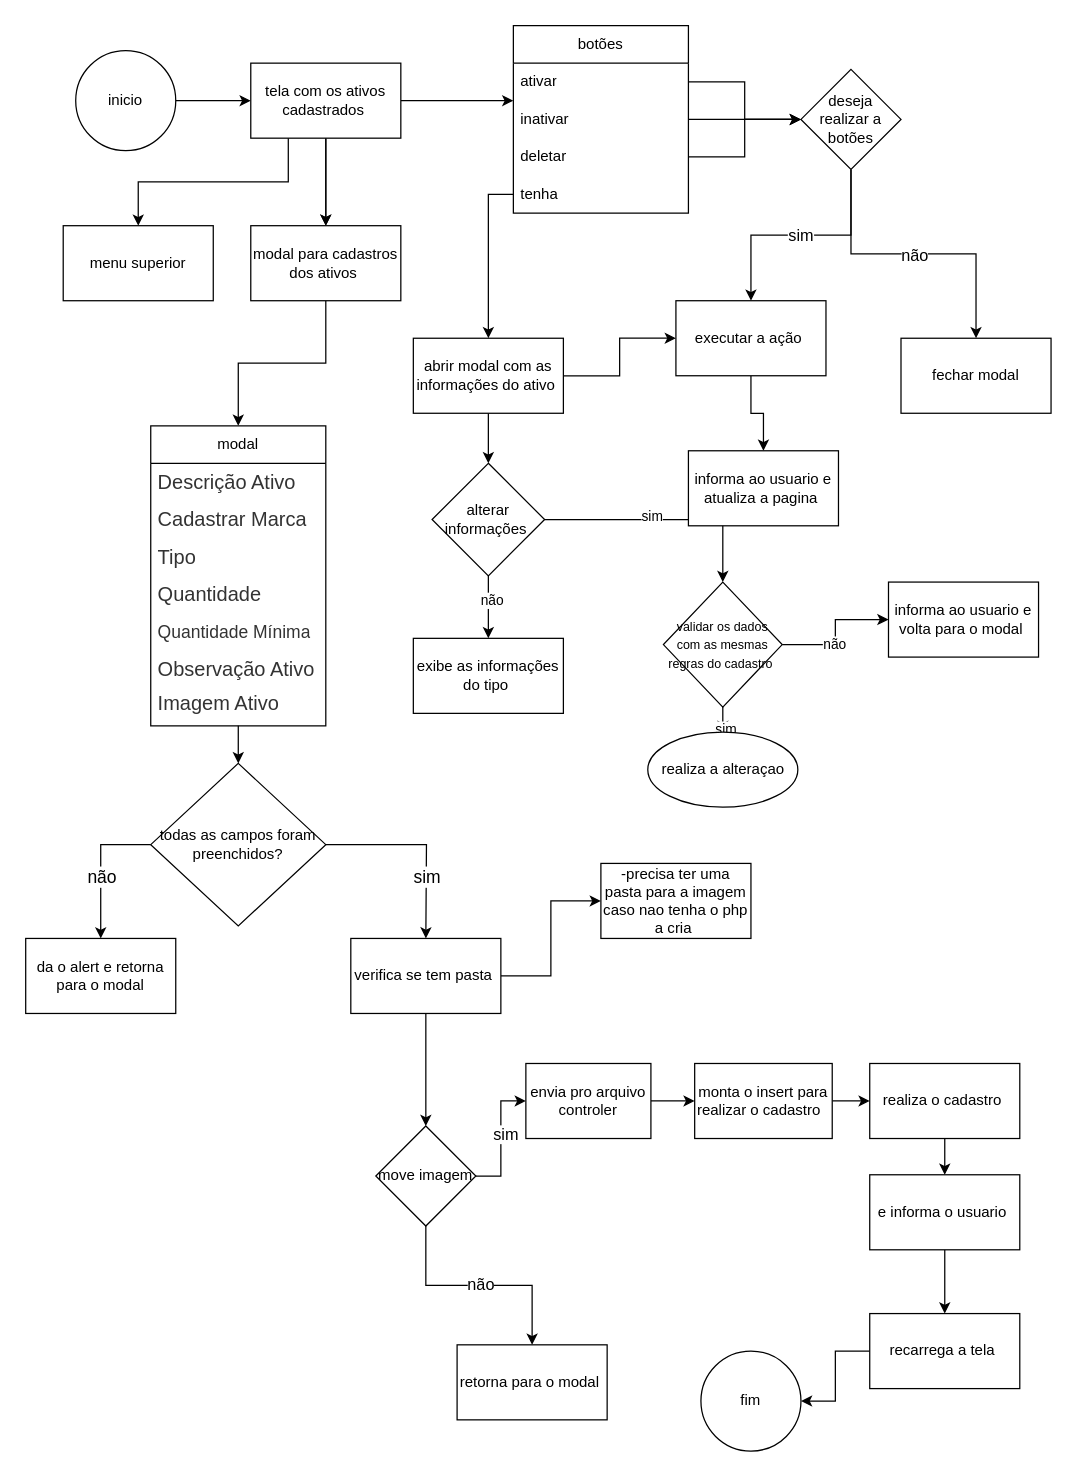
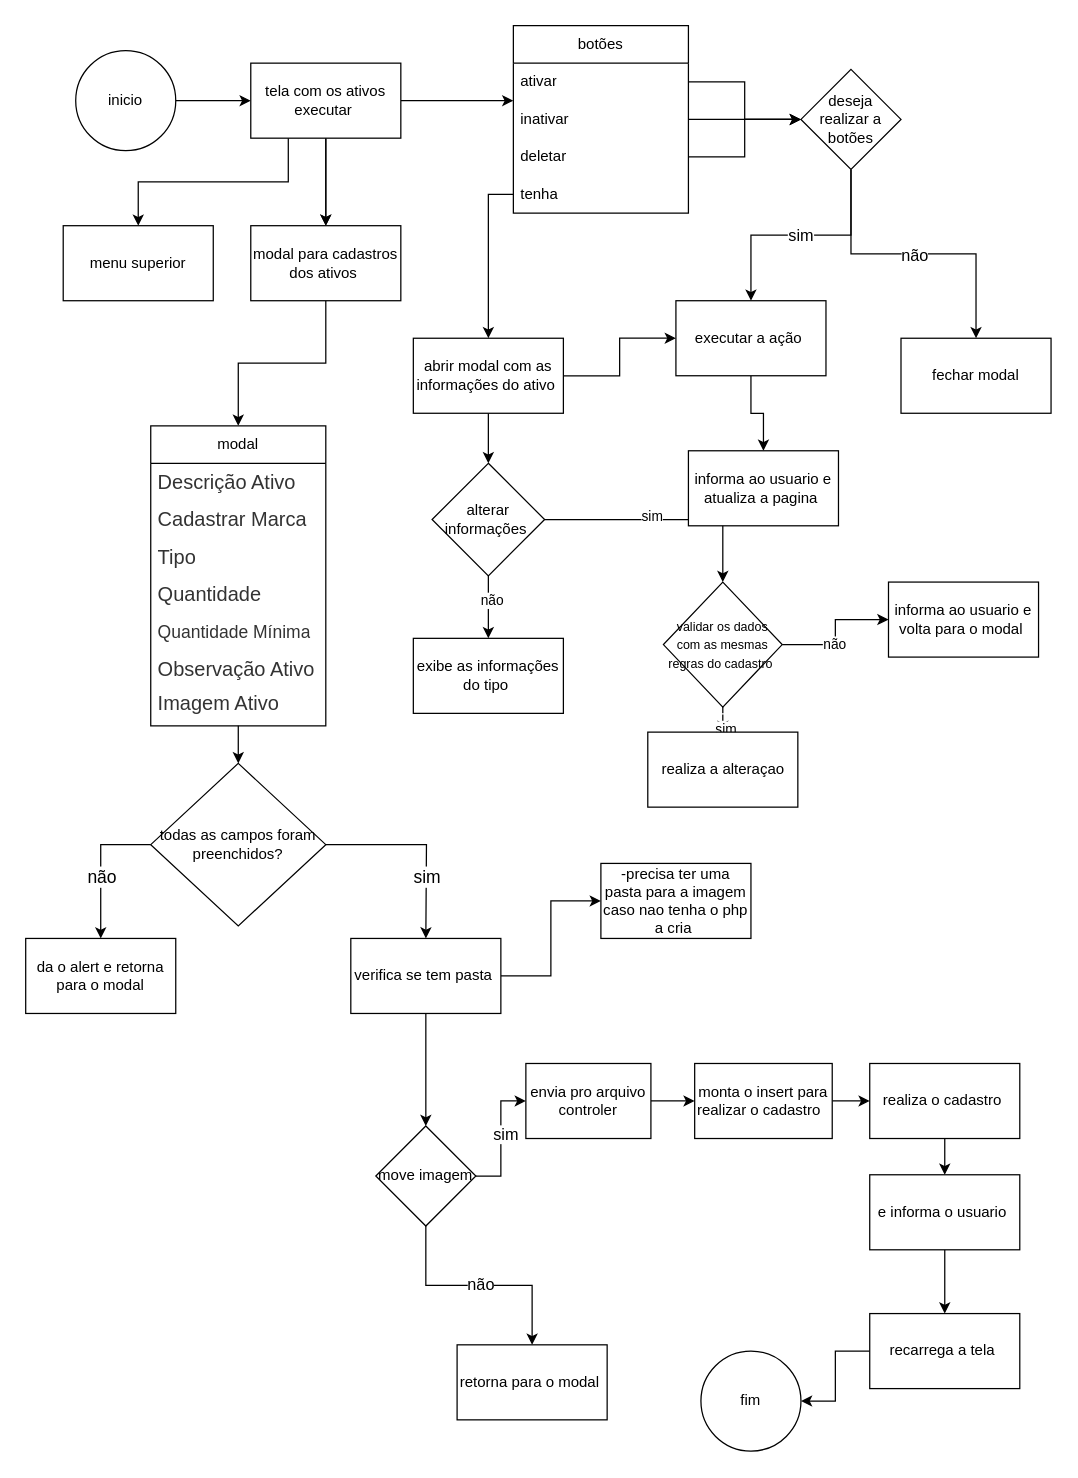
- <mxCell id="8" value="tela com os ativos cadastrados&amp;nbsp;" style="whiteSpace=wrap;html=1;" parent="1" vertex="1"><mxGeometry x="200" y="50" width="120" height="60" as="geometry" /></mxCell>
+ <mxCell id="8" value="tela com os ativos executar&amp;nbsp;" style="whiteSpace=wrap;html=1;" parent="1" vertex="1"><mxGeometry x="200" y="50" width="120" height="60" as="geometry" /></mxCell>
- <mxCell id="35" value="" style="edgeStyle=orthogonalEdgeStyle;rounded=0;orthogonalLoop=1;jettySize=auto;html=1;" parent="1" source="37" target="41" edge="1"><mxGeometry relative="1" as="geometry" /></mxCell>
+ <mxCell id="35" value="" style="edgeStyle=orthogonalEdgeStyle;rounded=0;orthogonalLoop=1;jettySize=auto;html=1;dashed=1;" parent="1" source="37" target="41" edge="1"><mxGeometry relative="1" as="geometry" /></mxCell>
- <mxCell id="41" value="realiza a alteraçao" style="ellipse;whiteSpace=wrap;html=1;" parent="1" vertex="1"><mxGeometry x="517.5" y="585" width="120" height="60" as="geometry" /></mxCell>
+ <mxCell id="41" value="realiza a alteraçao" style="whiteSpace=wrap;html=1;rounded=0;" parent="1" vertex="1"><mxGeometry x="517.5" y="585" width="120" height="60" as="geometry" /></mxCell>
